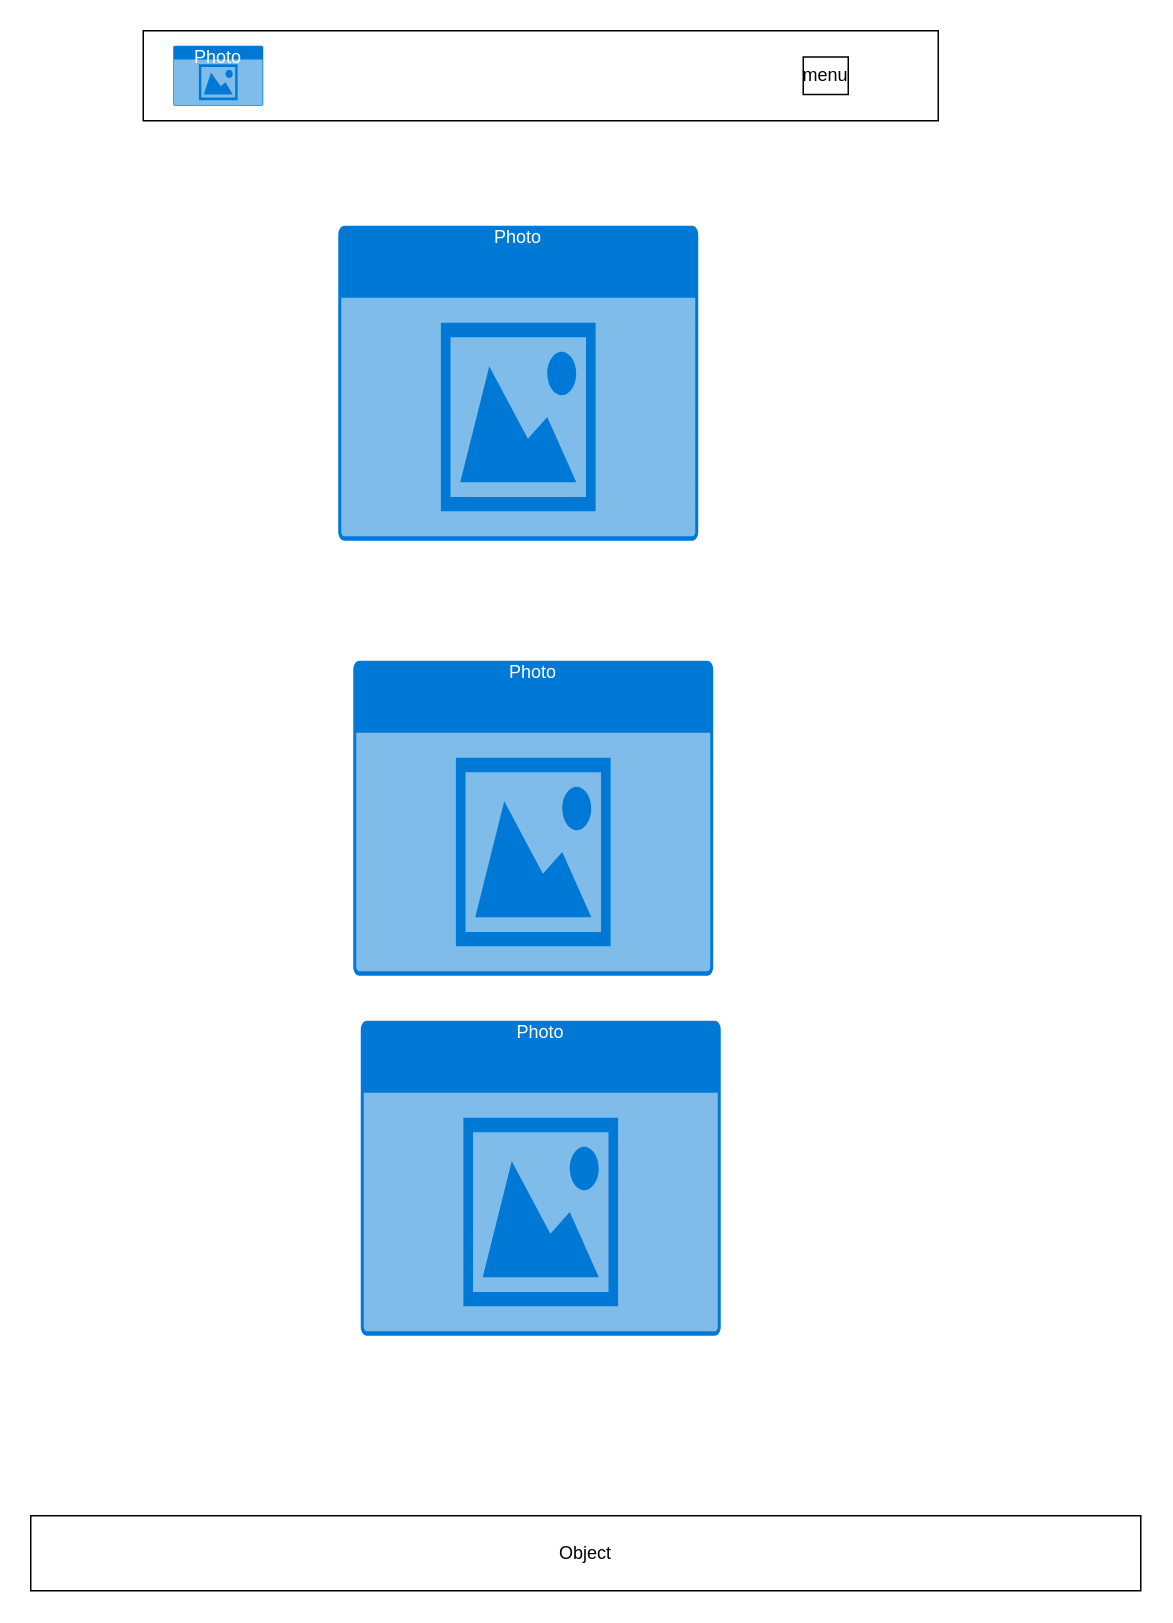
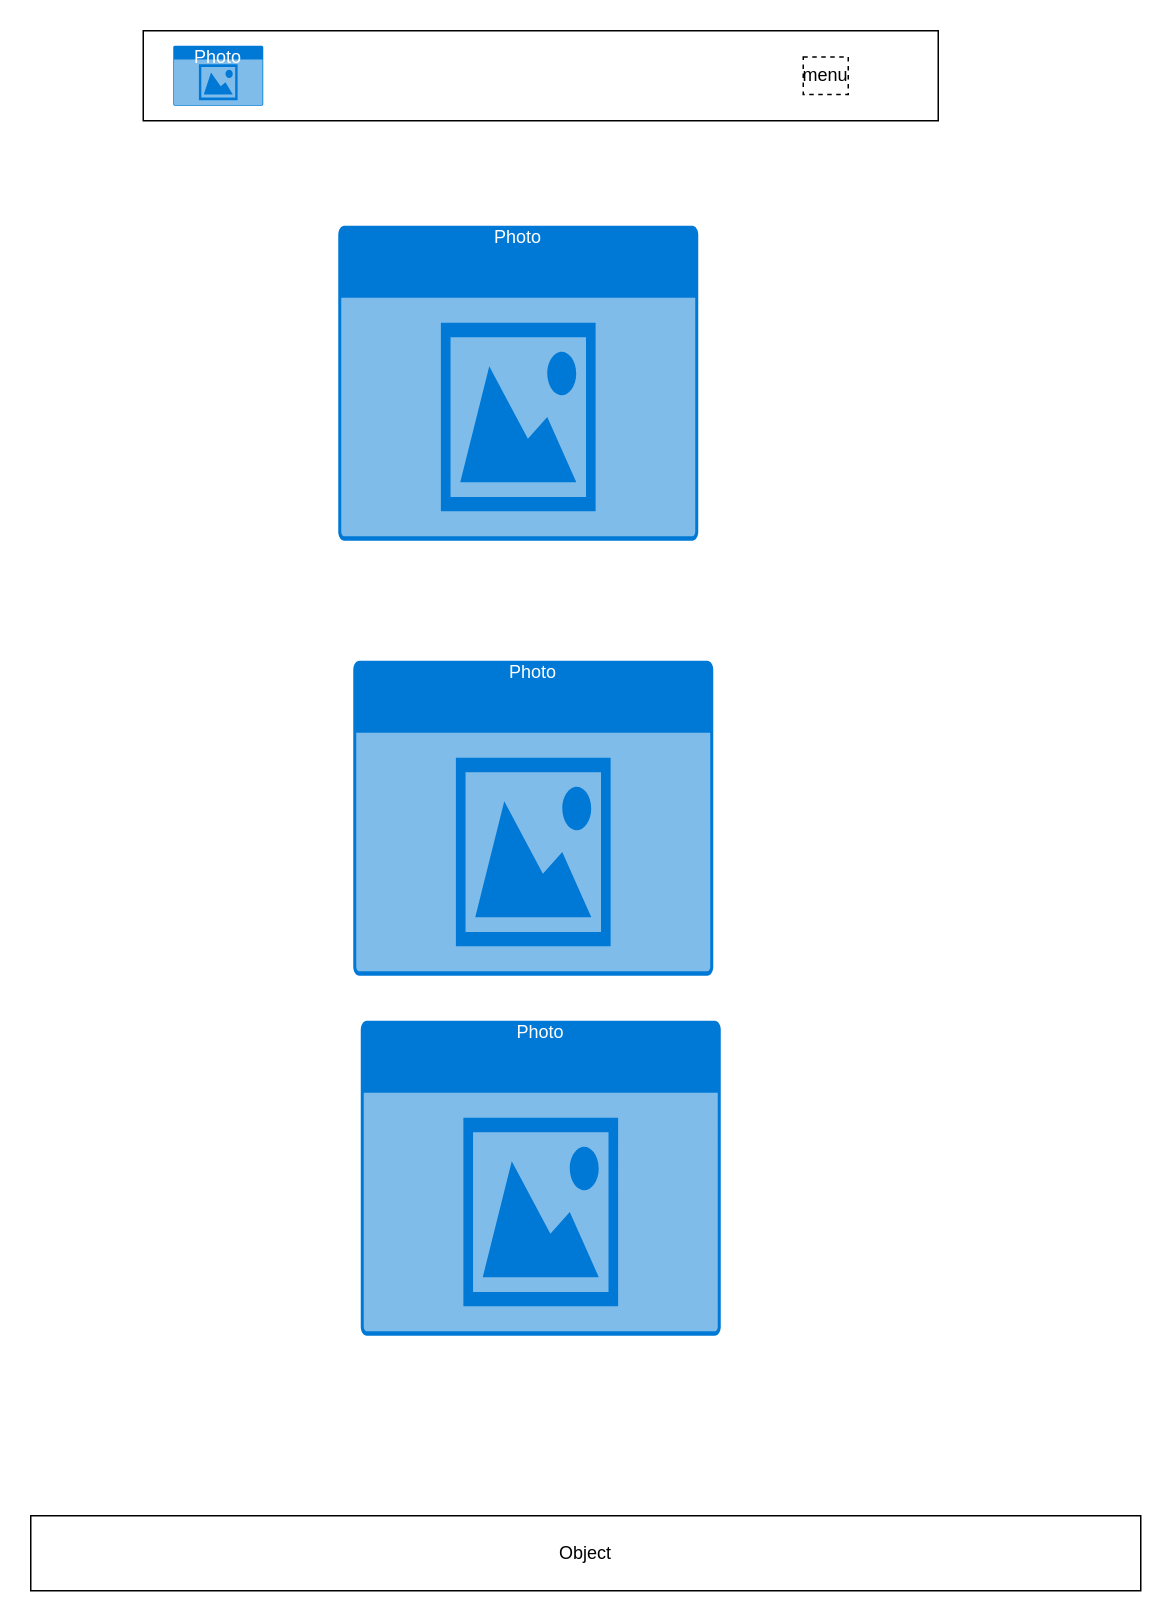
- <mxCell id="4" value="menu" style="html=1;whiteSpace=wrap;" vertex="1" parent="1"><mxGeometry x="535" y="37.5" width="30" height="25" as="geometry" /></mxCell>
+ <mxCell id="4" value="menu" style="html=1;whiteSpace=wrap;dashed=1;" vertex="1" parent="1"><mxGeometry x="535" y="37.5" width="30" height="25" as="geometry" /></mxCell>
